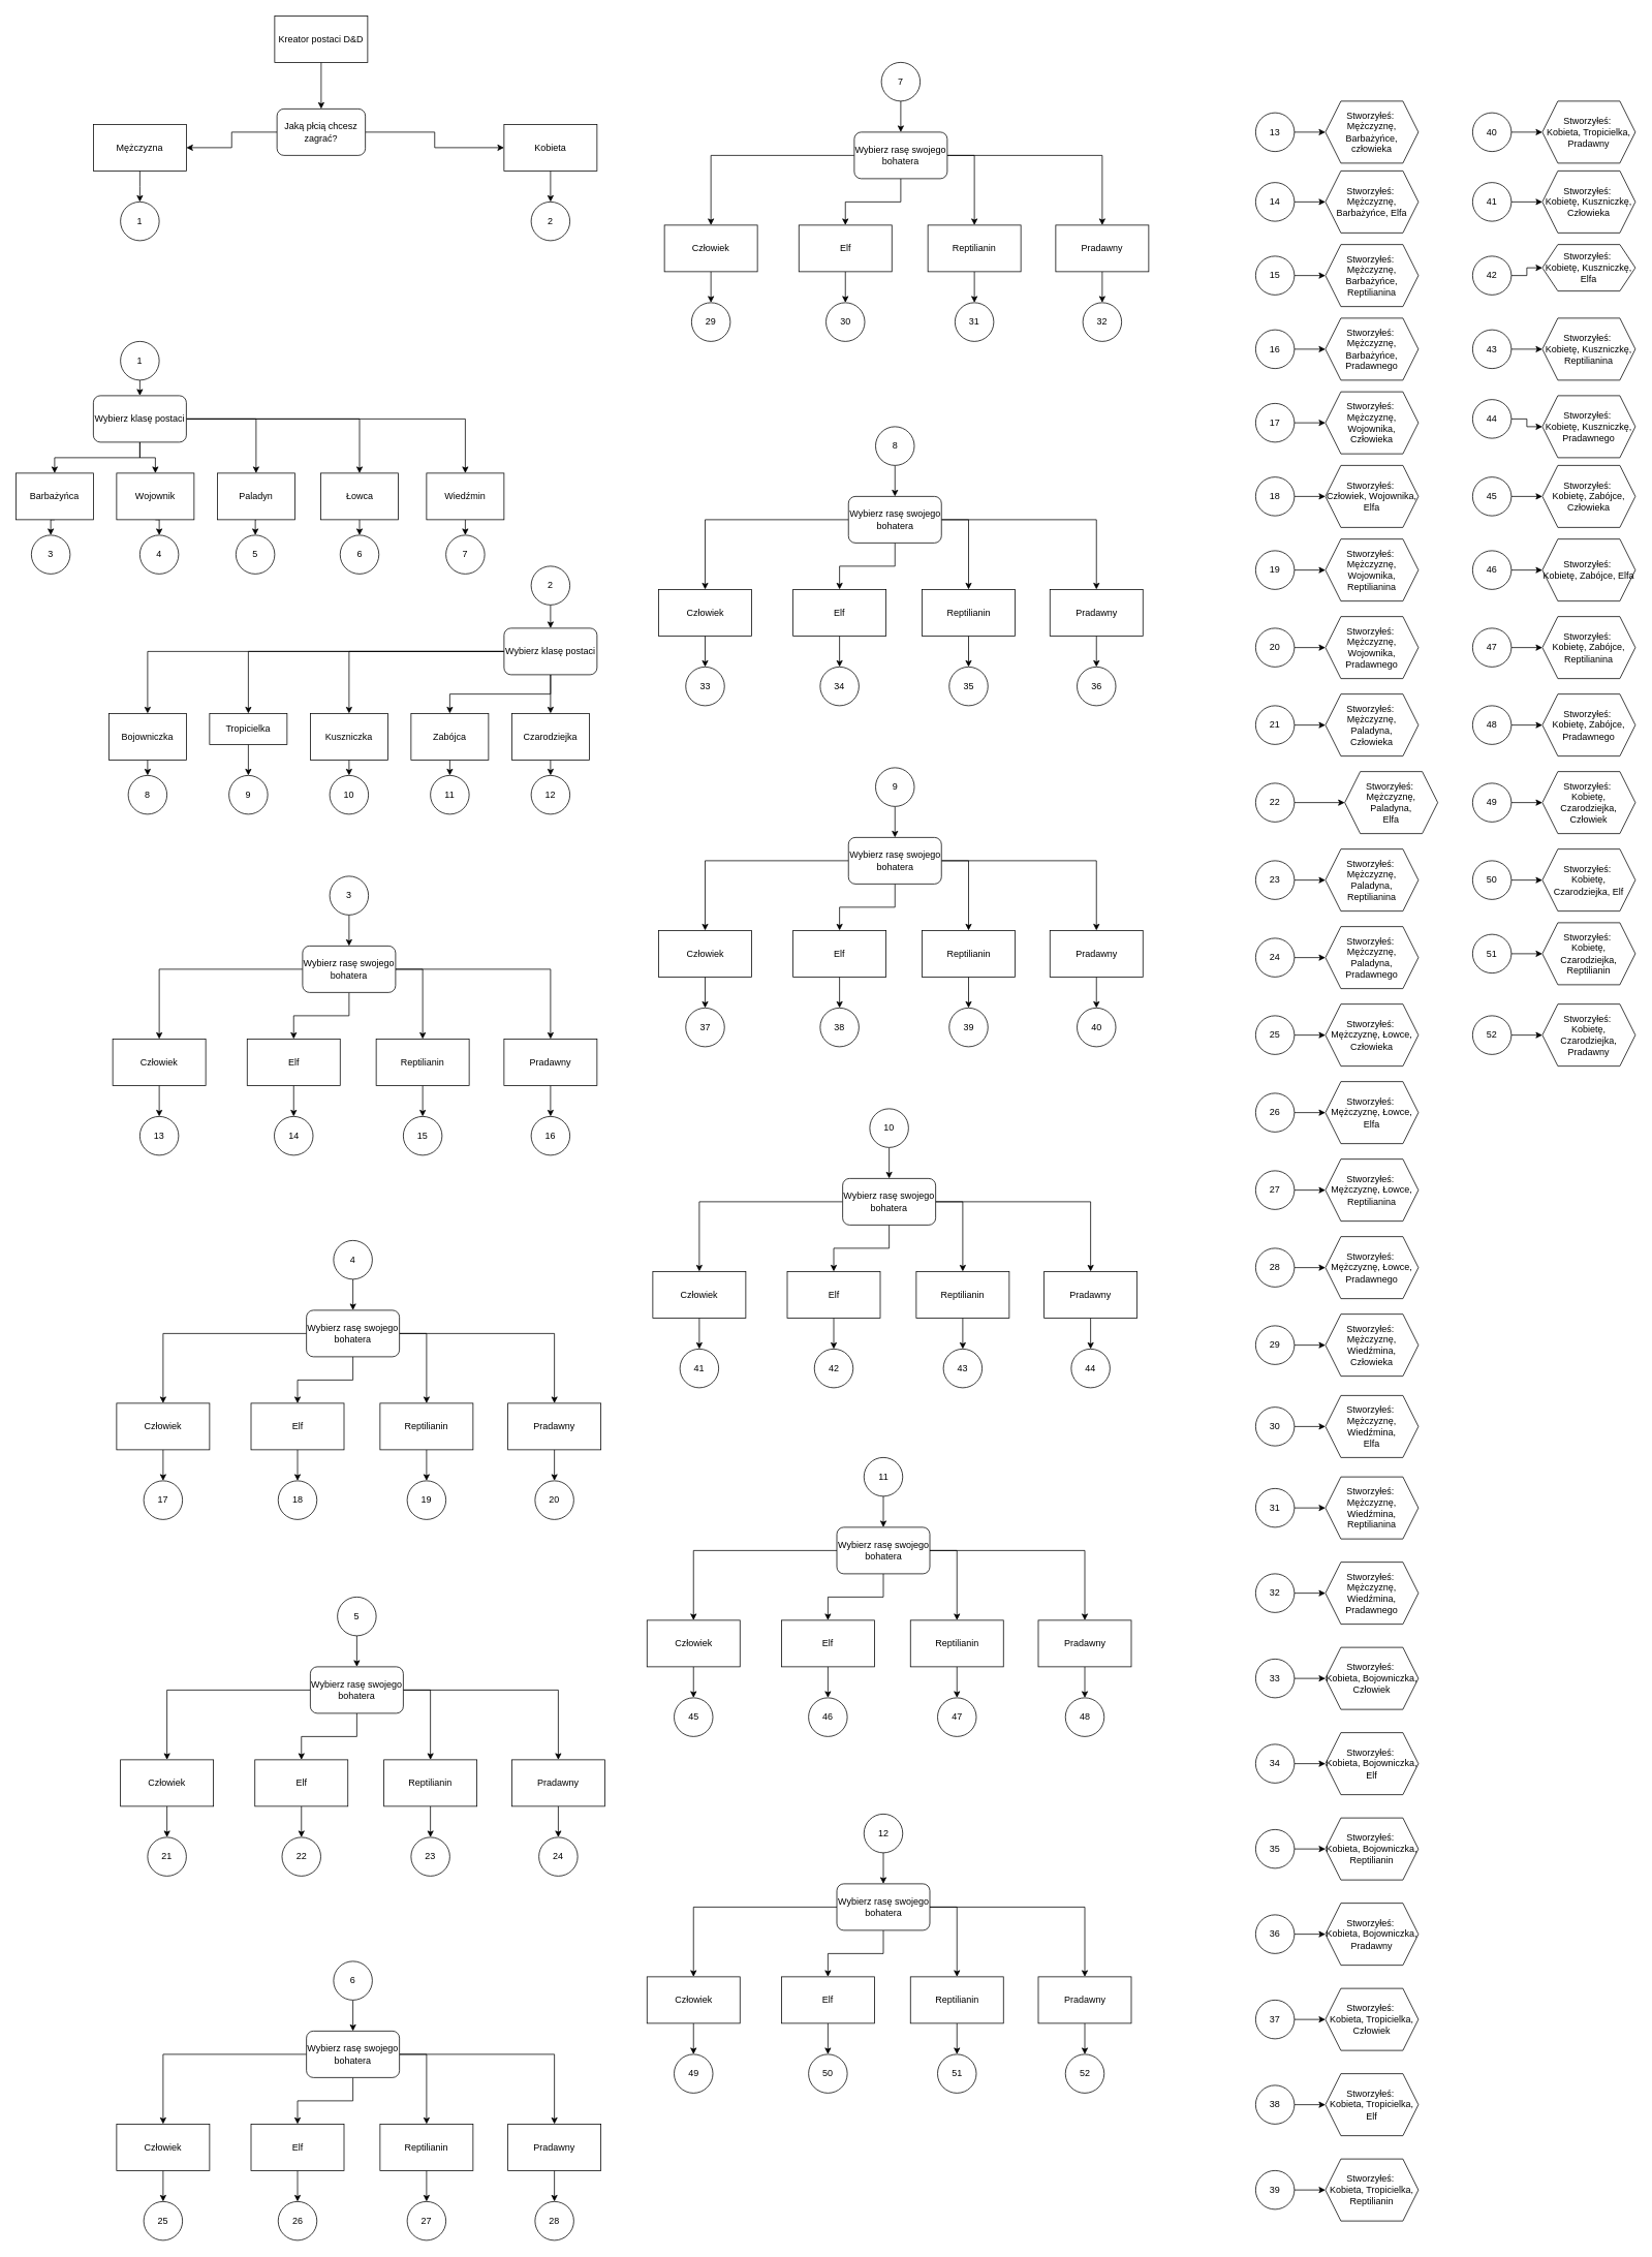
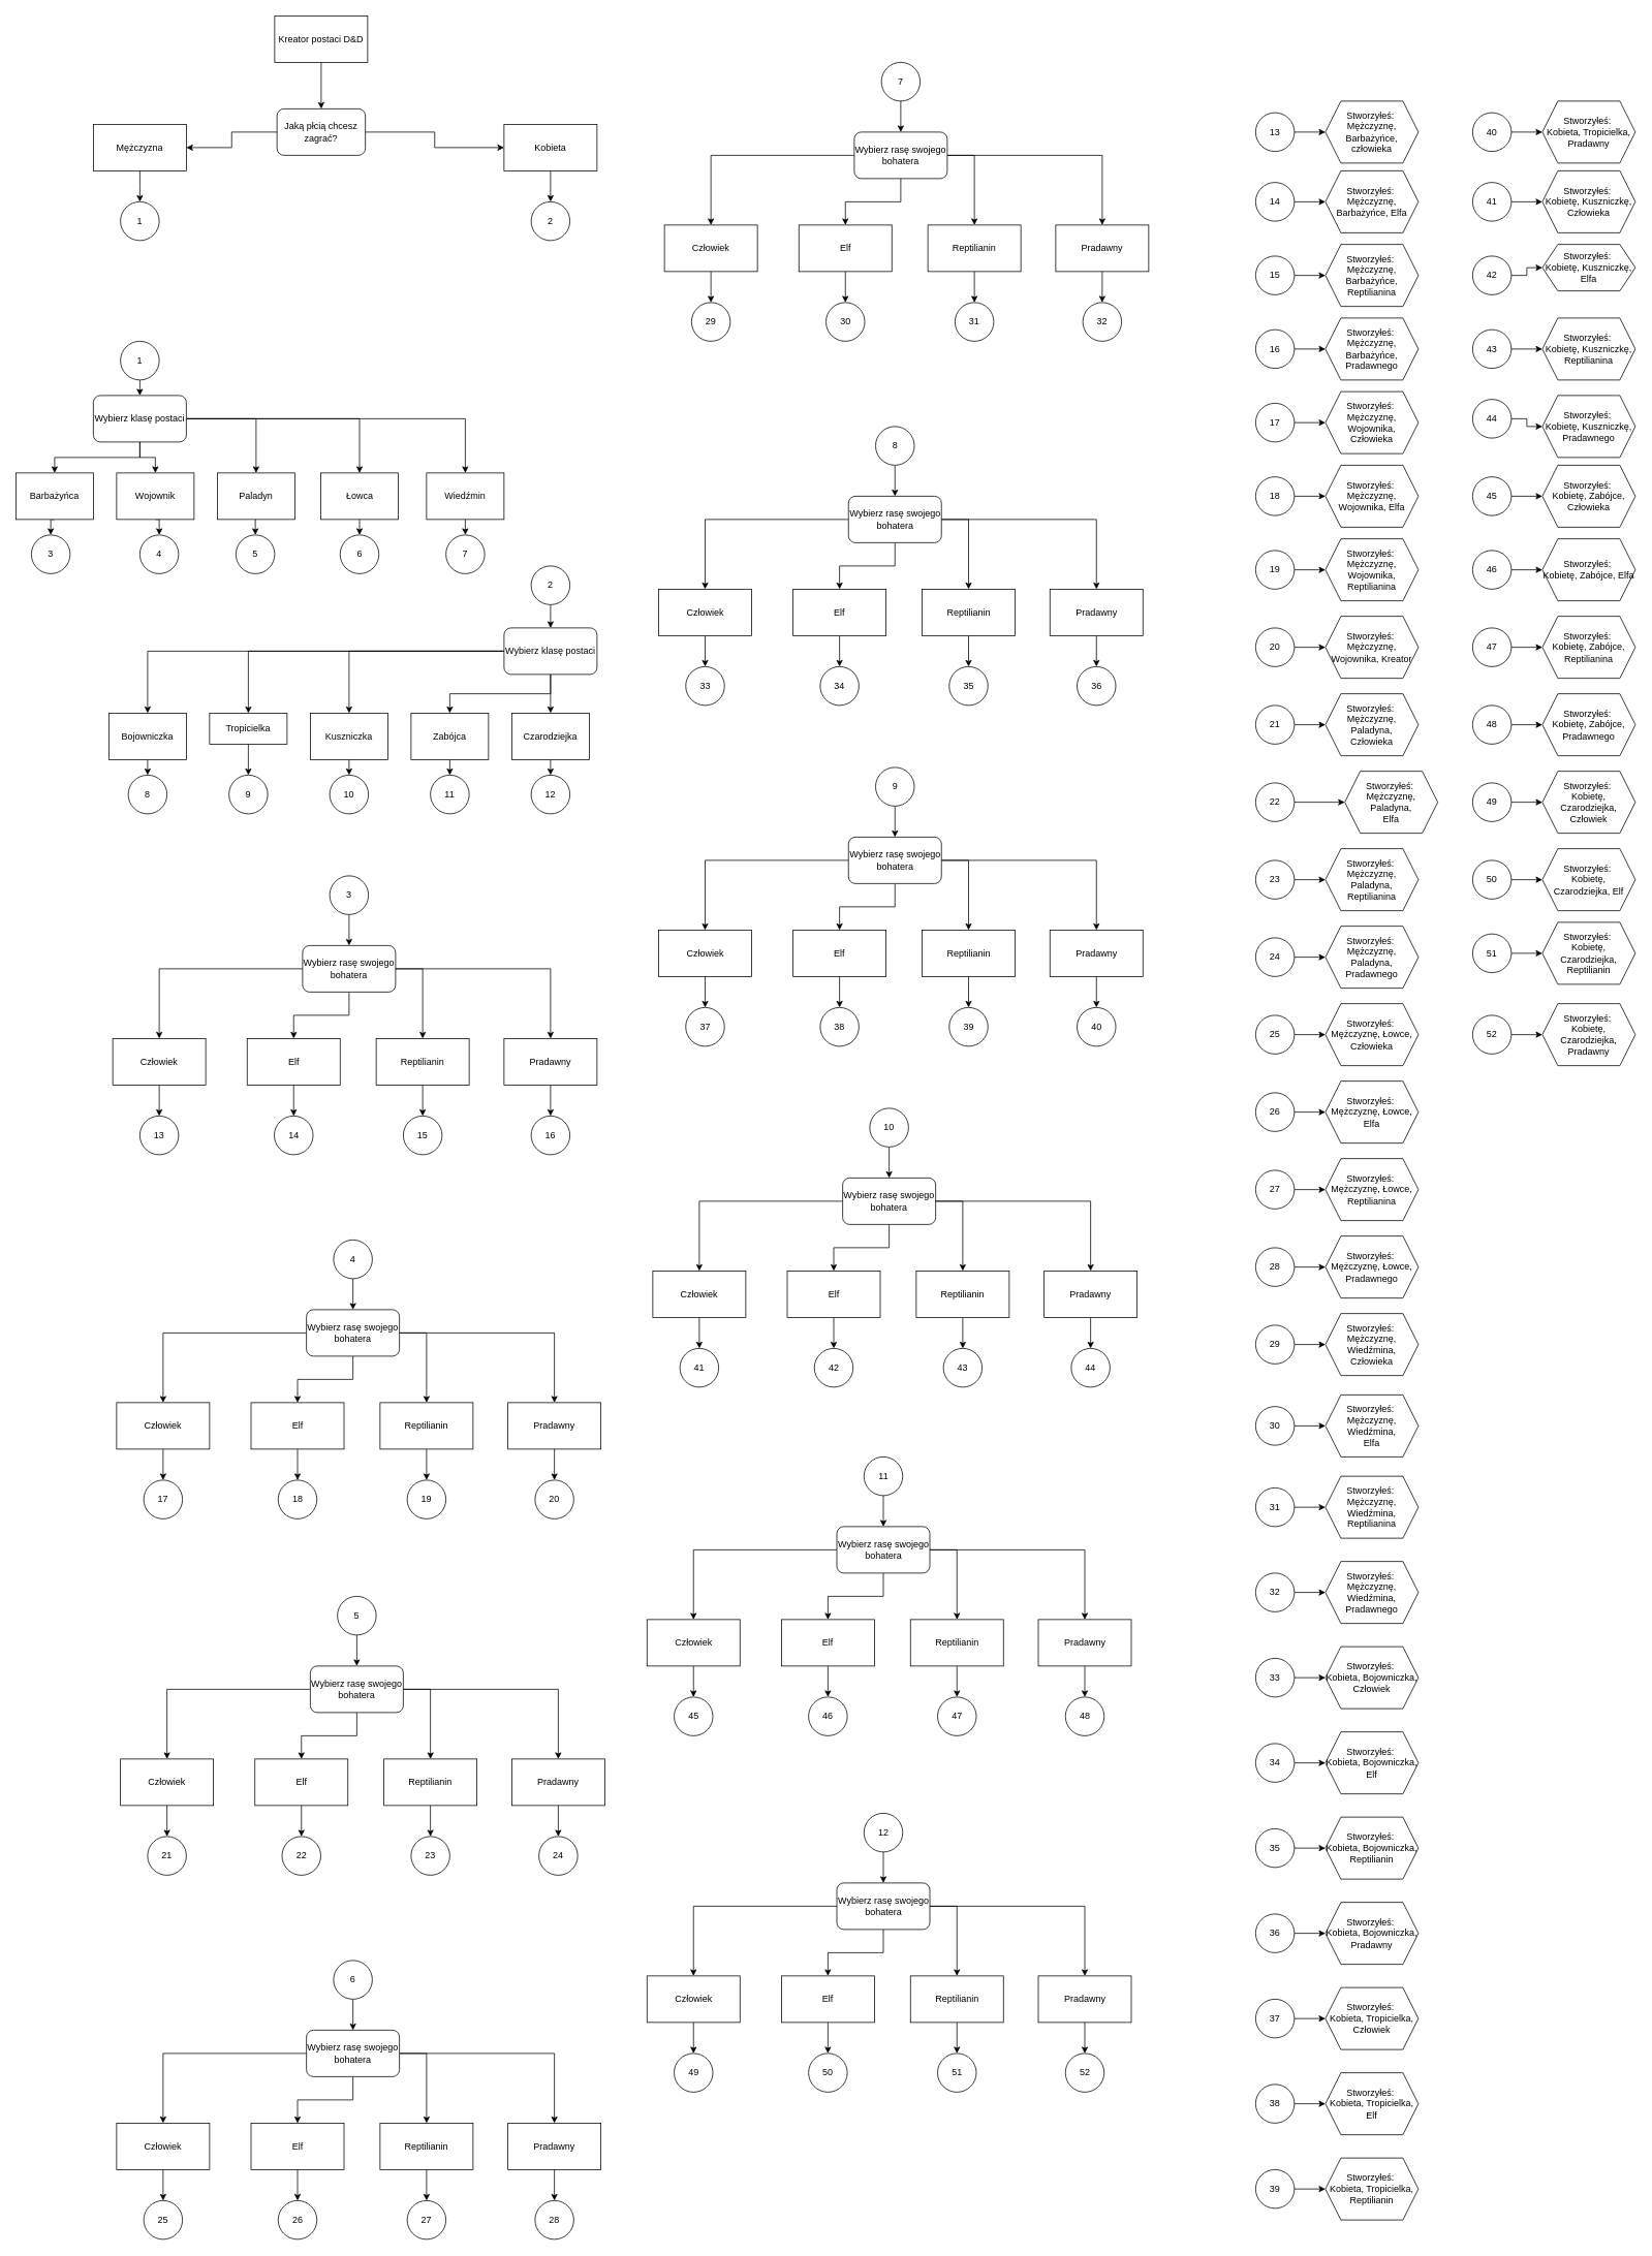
- <mxCell id="266" value="Stworzyłeś:&amp;nbsp;&lt;br&gt;Człowiek, Wojownika, Elfa" style="shape=hexagon;perimeter=hexagonPerimeter2;whiteSpace=wrap;html=1;fixedSize=1;" vertex="1" parent="1"><mxGeometry x="1710" y="600" width="120" height="80" as="geometry" /></mxCell>
+ <mxCell id="266" value="Stworzyłeś:&amp;nbsp;&lt;br&gt;Mężczyznę, Wojownika, Elfa" style="shape=hexagon;perimeter=hexagonPerimeter2;whiteSpace=wrap;html=1;fixedSize=1;" vertex="1" parent="1"><mxGeometry x="1710" y="600" width="120" height="80" as="geometry" /></mxCell>
- <mxCell id="272" value="Stworzyłeś:&amp;nbsp;&lt;br&gt;Mężczyznę, Wojownika, Pradawnego" style="shape=hexagon;perimeter=hexagonPerimeter2;whiteSpace=wrap;html=1;fixedSize=1;" vertex="1" parent="1"><mxGeometry x="1710" y="795" width="120" height="80" as="geometry" /></mxCell>
+ <mxCell id="272" value="Stworzyłeś:&amp;nbsp;&lt;br&gt;Mężczyznę, Wojownika, Kreator" style="shape=hexagon;perimeter=hexagonPerimeter2;whiteSpace=wrap;html=1;fixedSize=1;" vertex="1" parent="1"><mxGeometry x="1710" y="795" width="120" height="80" as="geometry" /></mxCell>
